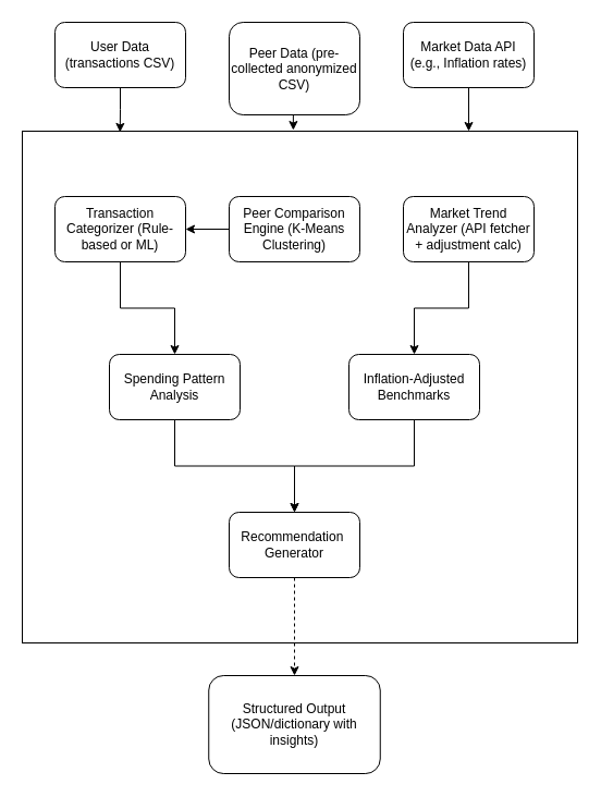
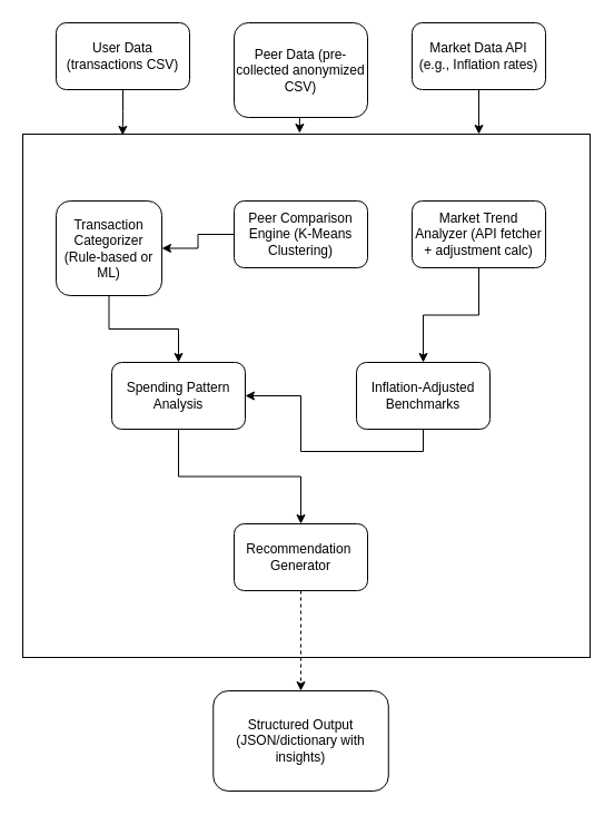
- <mxCell id="7" value="Transaction Categorizer (Rule-based or ML)" style="rounded=1;whiteSpace=wrap;html=1;" vertex="1" parent="1"><mxGeometry x="50" y="180" width="120" height="60" as="geometry" /></mxCell>
+ <mxCell id="7" value="Transaction Categorizer (Rule-based or ML)" style="rounded=1;whiteSpace=wrap;html=1;" vertex="1" parent="1"><mxGeometry x="50" y="180" width="95" height="85" as="geometry" /></mxCell>
- <mxCell id="17" style="edgeStyle=orthogonalEdgeStyle;rounded=0;orthogonalLoop=1;jettySize=auto;html=1;exitX=0.5;exitY=1;exitDx=0;exitDy=0;entryX=0.5;entryY=0;entryDx=0;entryDy=0;" edge="1" parent="1" source="18" target="20"><mxGeometry relative="1" as="geometry" /></mxCell>
+ <mxCell id="17" style="edgeStyle=orthogonalEdgeStyle;rounded=0;orthogonalLoop=1;jettySize=auto;html=1;exitX=0.5;exitY=1;exitDx=0;exitDy=0;" edge="1" parent="1" source="18" target="16"><mxGeometry relative="1" as="geometry" /></mxCell>
